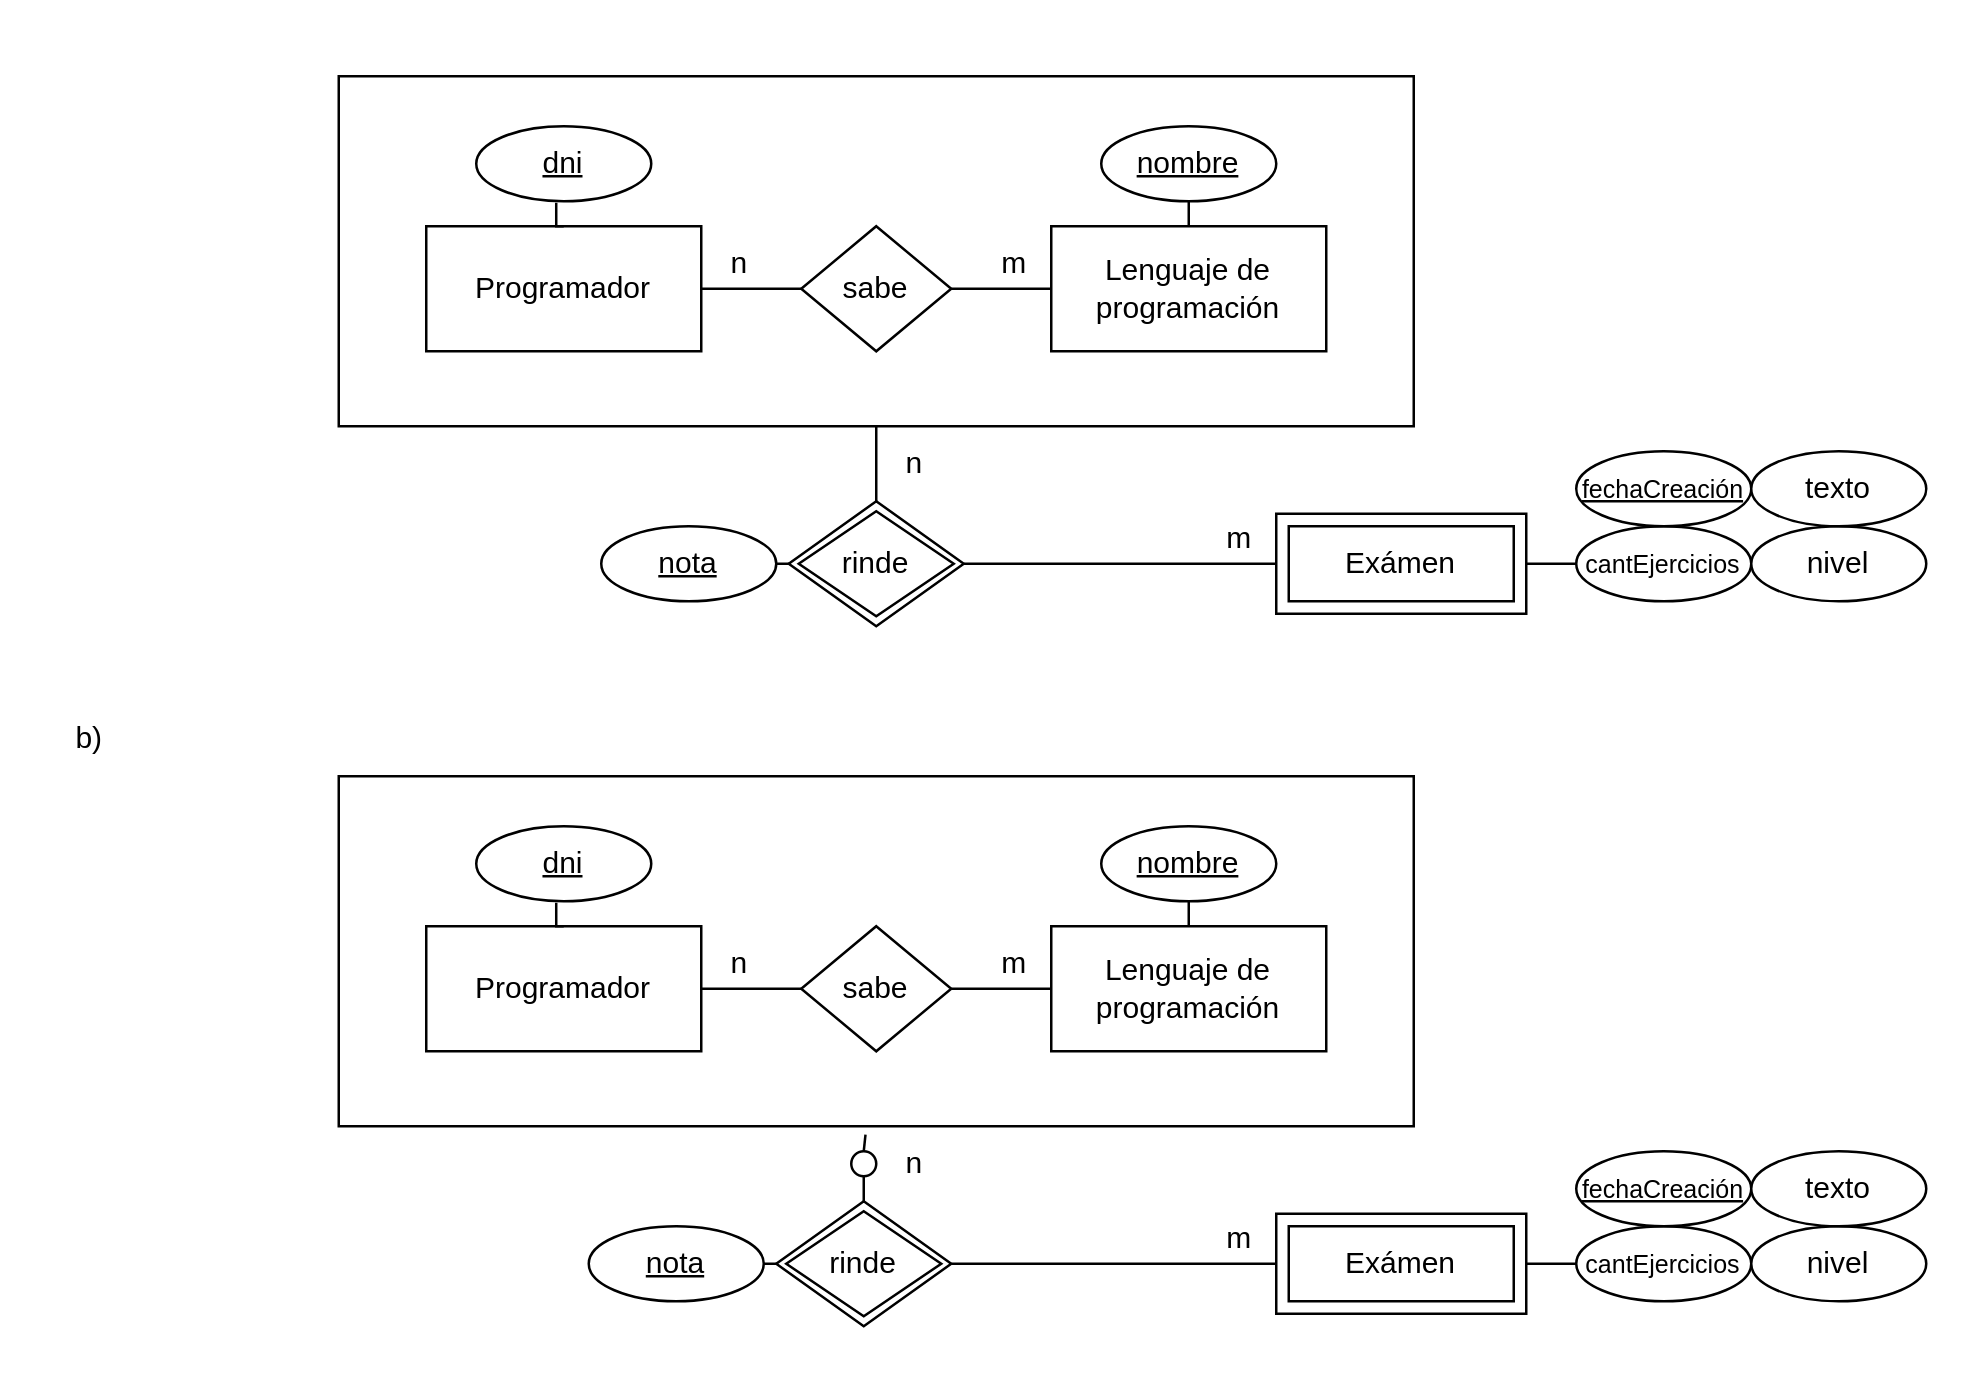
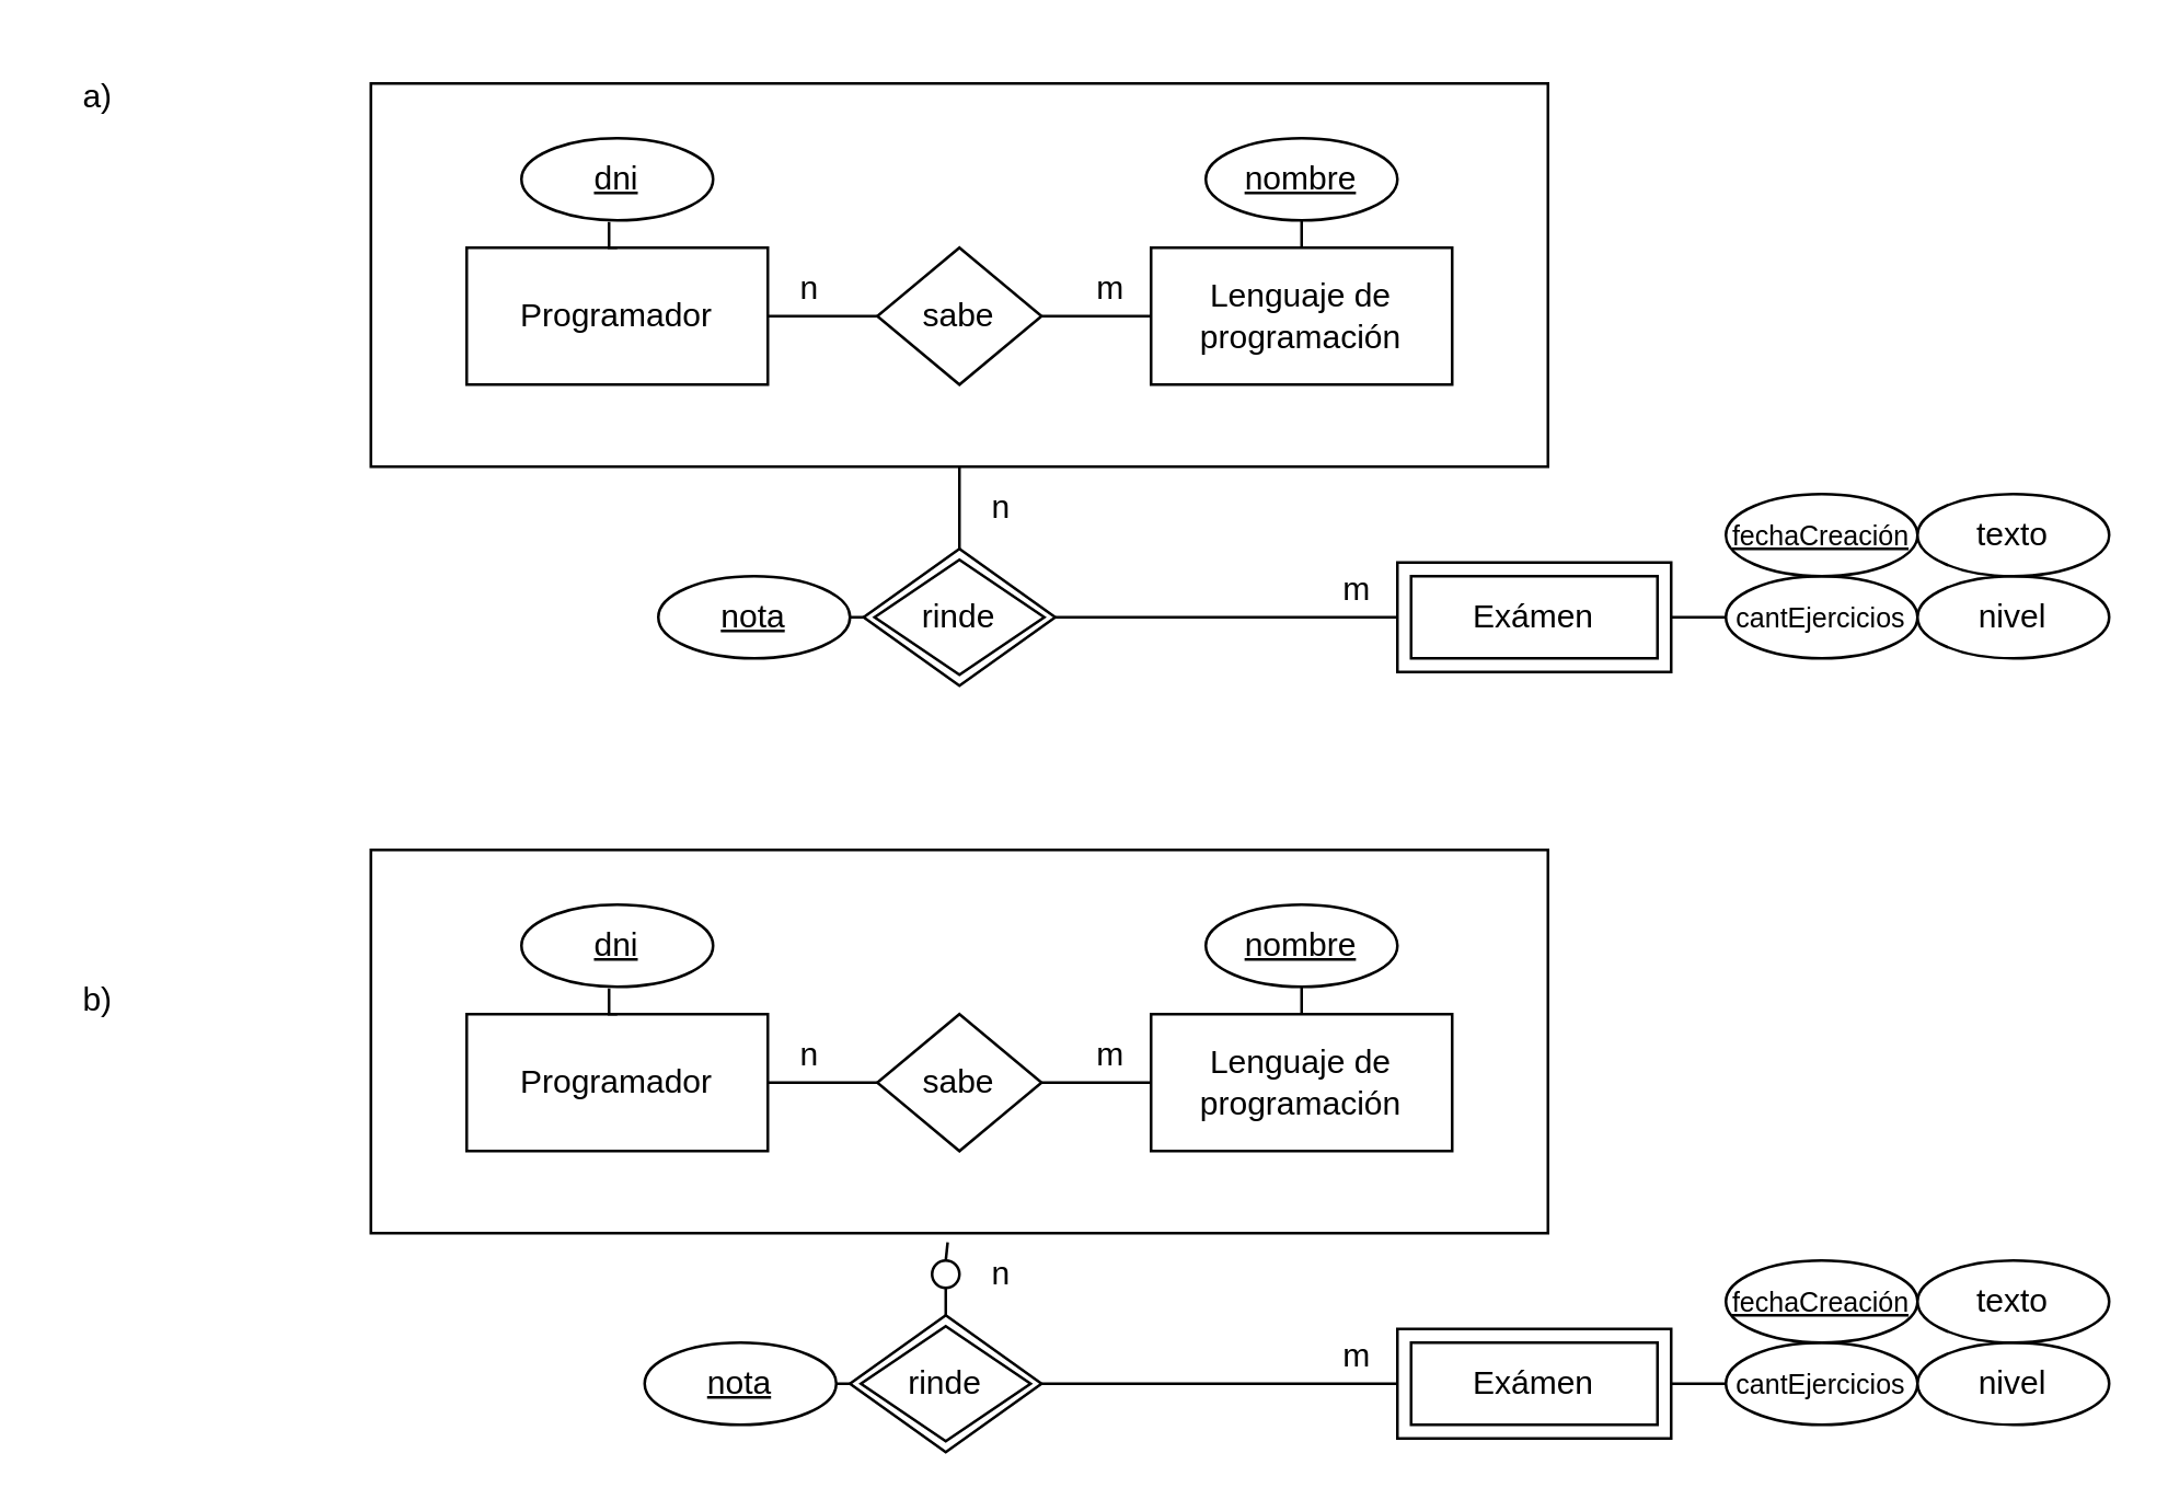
+ <mxCell id="24" value="a)" style="text;html=1;align=center;verticalAlign=middle;resizable=0;points=[];autosize=1;strokeColor=none;fillColor=none;" vertex="1" parent="1"><mxGeometry x="20" y="20" width="30" height="30" as="geometry" /></mxCell>
- <mxCell id="25" value="b)" style="text;html=1;align=center;verticalAlign=middle;resizable=0;points=[];autosize=1;strokeColor=none;fillColor=none;" vertex="1" parent="1"><mxGeometry x="20" y="280" width="30" height="30" as="geometry" /></mxCell>
+ <mxCell id="25" value="b)" style="text;html=1;align=center;verticalAlign=middle;resizable=0;points=[];autosize=1;strokeColor=none;fillColor=none;" vertex="1" parent="1"><mxGeometry x="20" y="350" width="30" height="30" as="geometry" /></mxCell>
